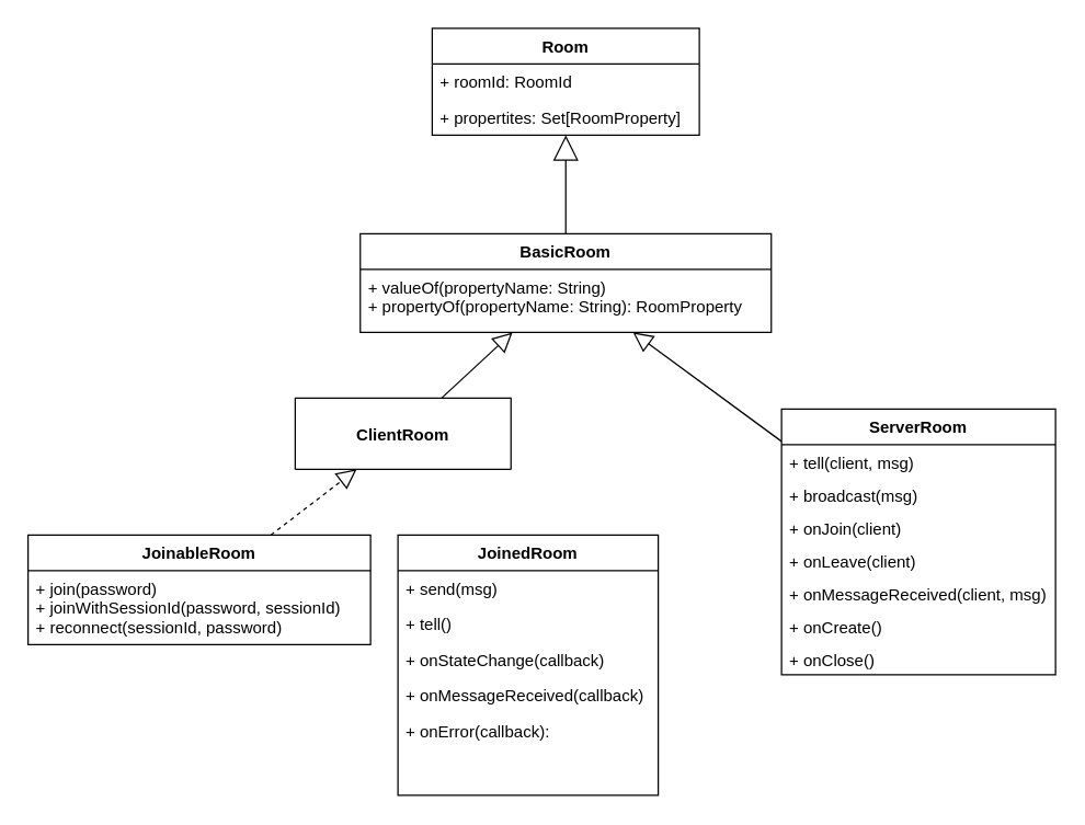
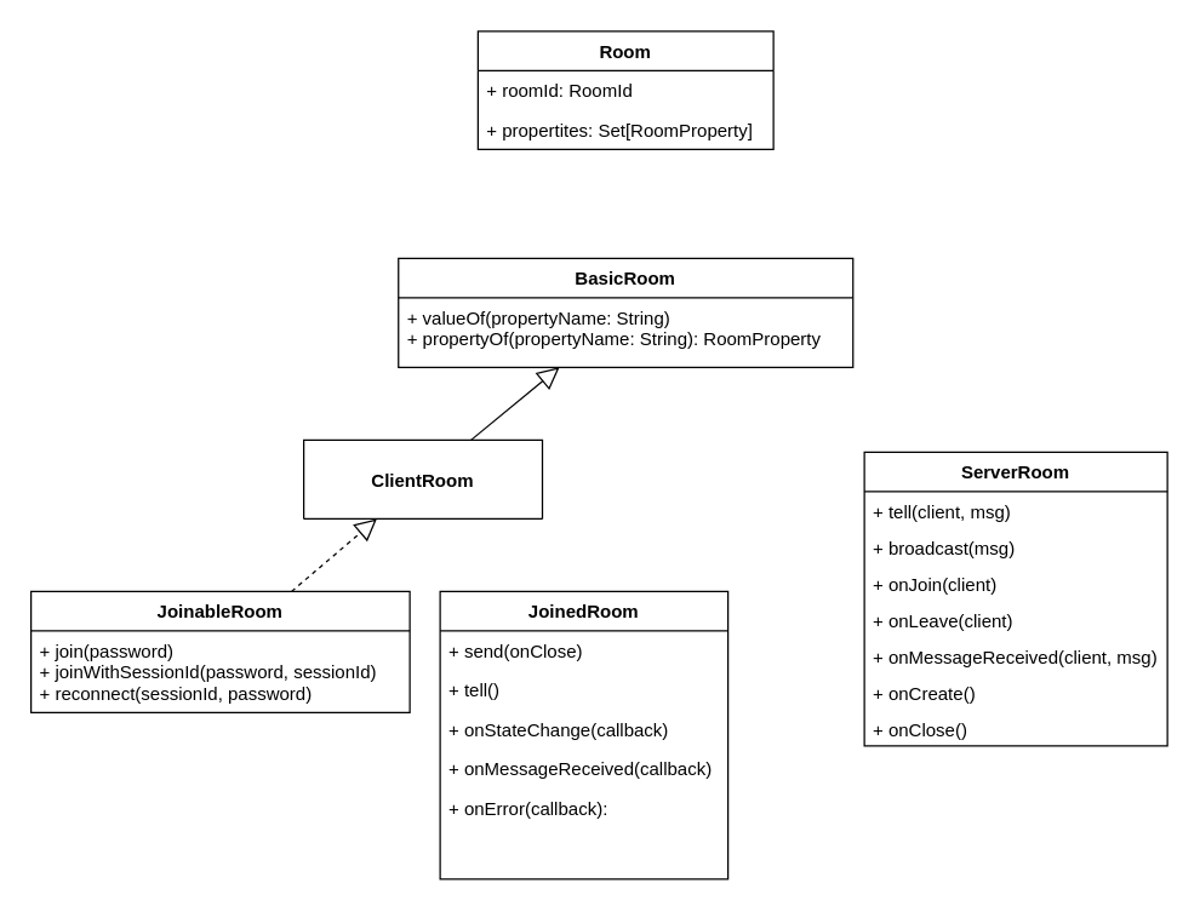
- <mxCell id="2" value="" style="endArrow=block;endSize=16;endFill=0;html=1;entryX=0.5;entryY=1;entryDx=0;entryDy=0;" parent="1" source="9" target="4" edge="1"><mxGeometry width="160" relative="1" as="geometry"><mxPoint x="130" y="130" as="sourcePoint" /><mxPoint x="290" y="130" as="targetPoint" /></mxGeometry></mxCell>
- <mxCell id="8" style="edgeStyle=none;rounded=0;orthogonalLoop=1;jettySize=auto;html=1;startSize=8;endArrow=block;endFill=0;endSize=12;fontSize=12;" parent="1" source="11" target="9" edge="1"><mxGeometry relative="1" as="geometry" /></mxCell>
- <mxCell id="19" value="ClientRoom" style="swimlane;fontStyle=1;align=center;verticalAlign=middle;childLayout=stackLayout;horizontal=1;startSize=52;horizontalStack=0;resizeParent=1;resizeParentMax=0;resizeLast=0;collapsible=1;marginBottom=0;" parent="1" vertex="1"><mxGeometry x="215" y="290" width="157.5" height="52" as="geometry" /></mxCell>
+ <mxCell id="19" value="ClientRoom" style="swimlane;fontStyle=1;align=center;verticalAlign=middle;childLayout=stackLayout;horizontal=1;startSize=52;horizontalStack=0;resizeParent=1;resizeParentMax=0;resizeLast=0;collapsible=1;marginBottom=0;" parent="1" vertex="1"><mxGeometry x="200" y="290" width="157.5" height="52" as="geometry" /></mxCell>
- <mxCell id="21" value="+ send(msg)" style="text;strokeColor=none;fillColor=none;align=left;verticalAlign=top;spacingLeft=4;spacingRight=4;overflow=hidden;rotatable=0;points=[[0,0.5],[1,0.5]];portConstraint=eastwest;" parent="20" vertex="1"><mxGeometry y="26" width="190" height="26" as="geometry" /></mxCell>
+ <mxCell id="21" value="+ send(onClose)" style="text;strokeColor=none;fillColor=none;align=left;verticalAlign=top;spacingLeft=4;spacingRight=4;overflow=hidden;rotatable=0;points=[[0,0.5],[1,0.5]];portConstraint=eastwest;" parent="20" vertex="1"><mxGeometry y="26" width="190" height="26" as="geometry" /></mxCell>
